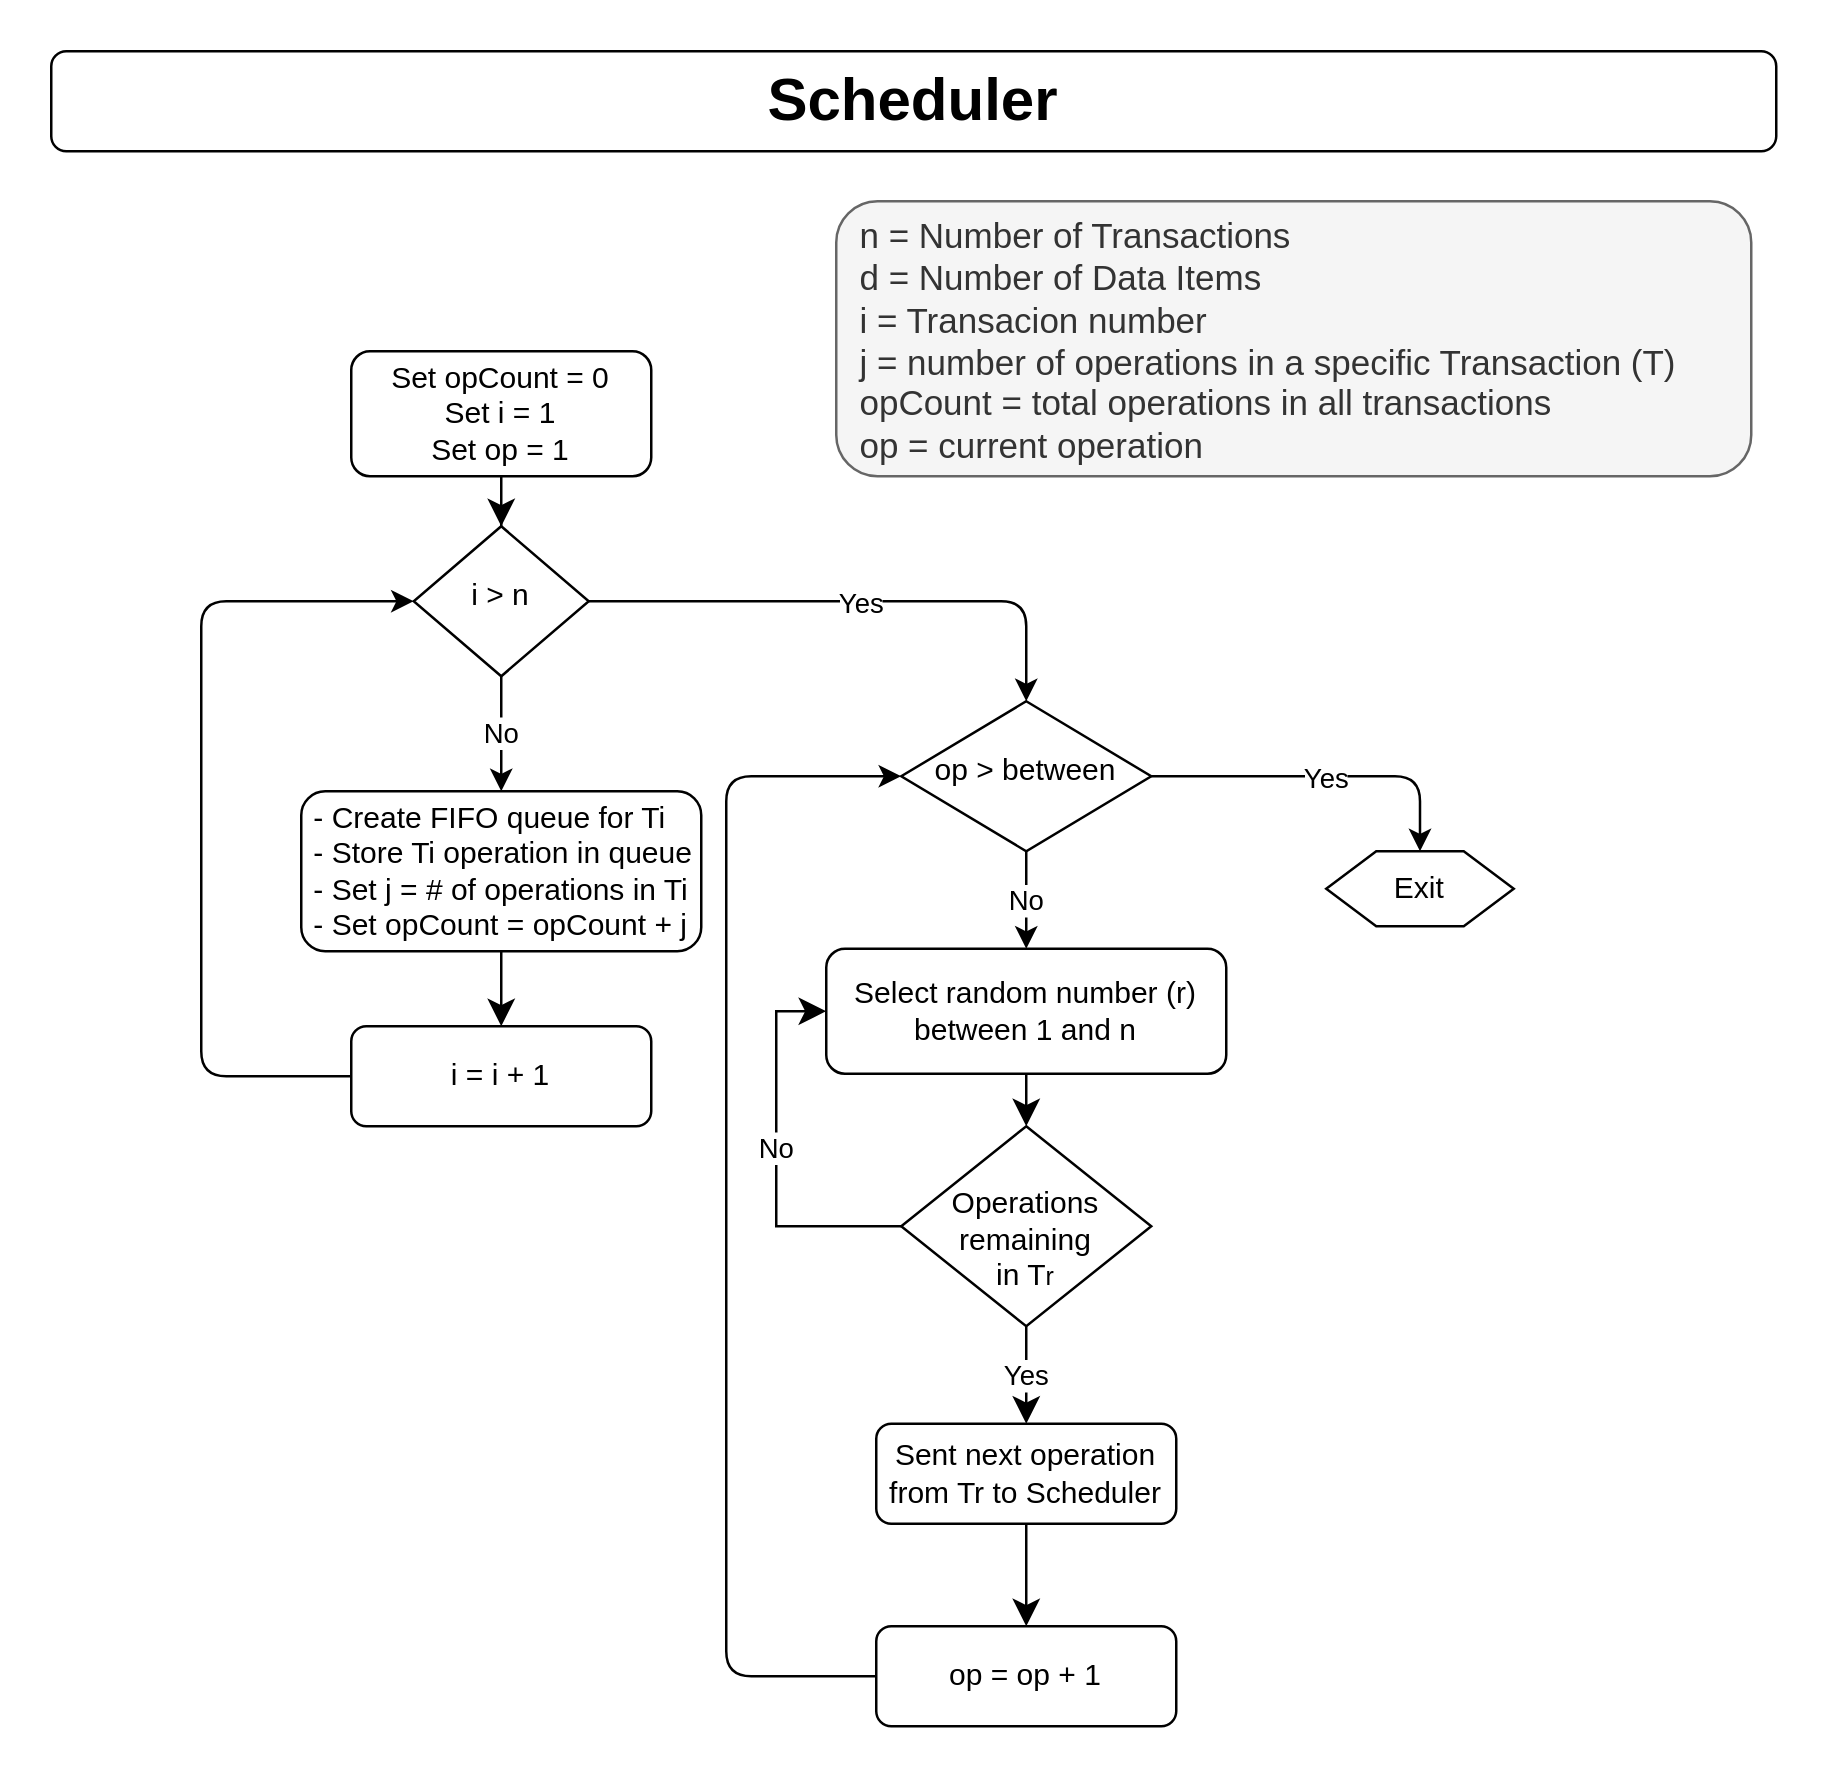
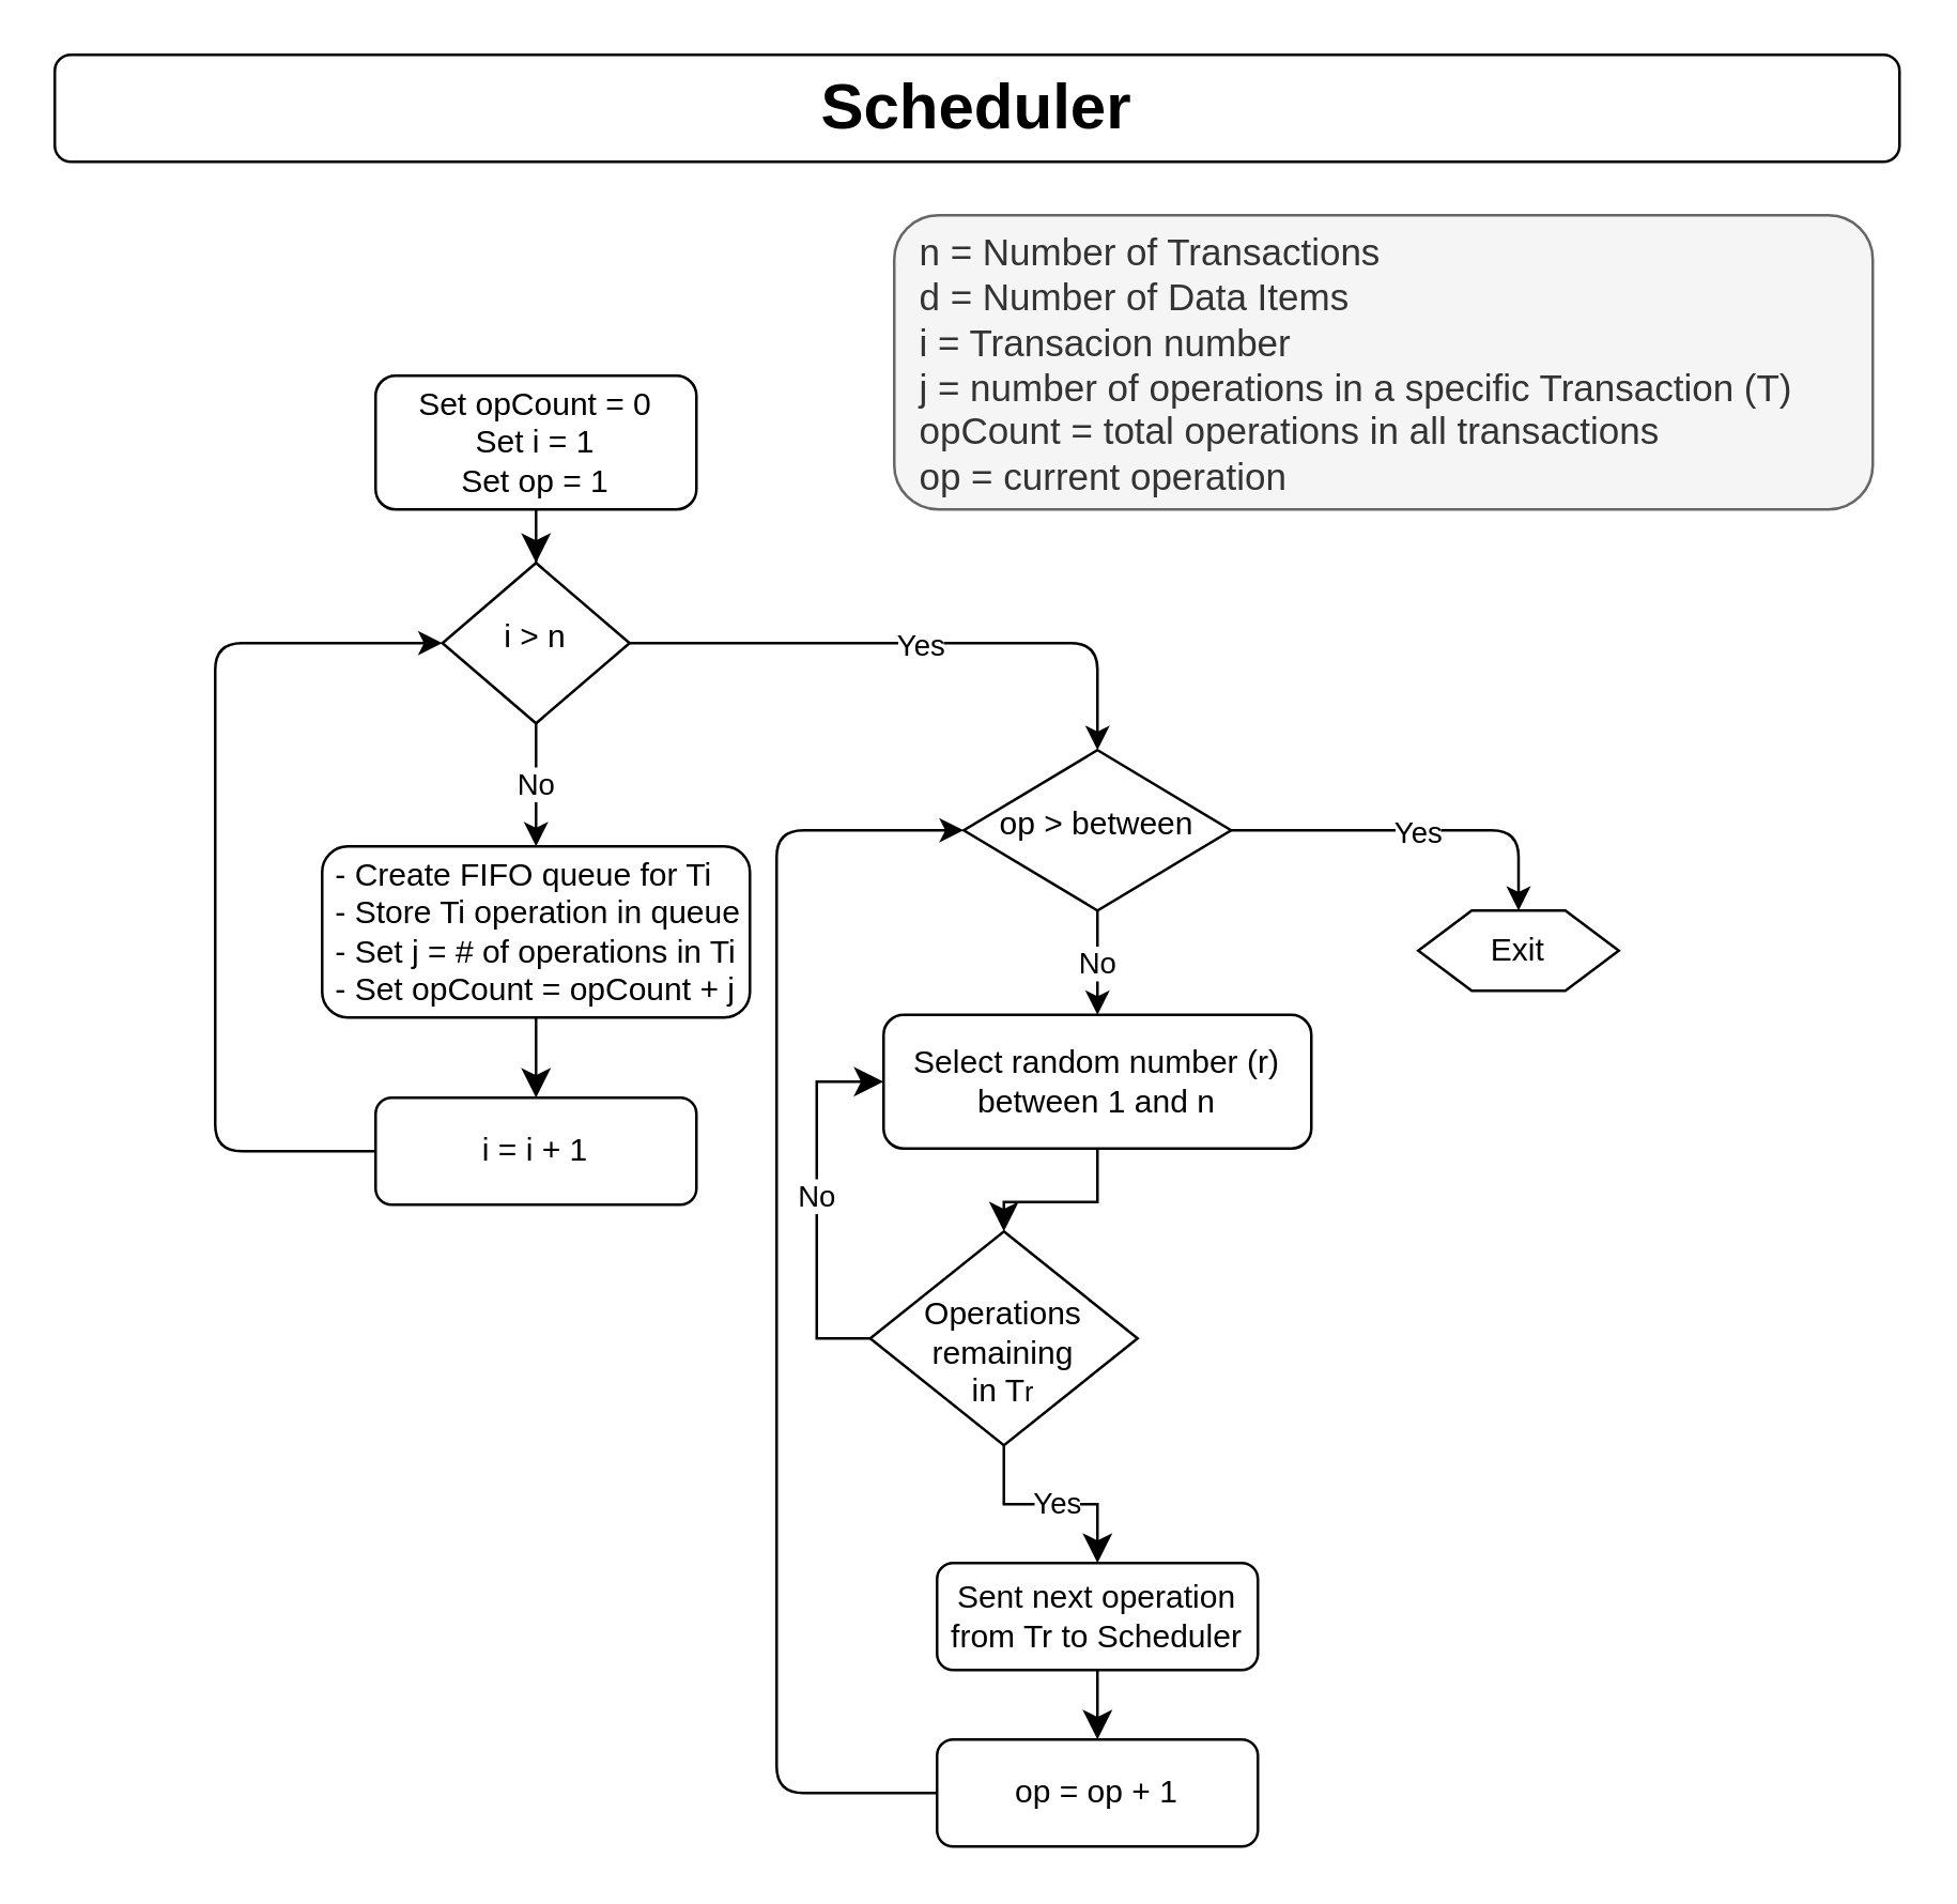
- <mxCell id="4" value="&lt;br&gt;Operations remaining &lt;br&gt;in T&lt;span style=&quot;font-size: 10px&quot;&gt;r&lt;/span&gt;" style="rhombus;whiteSpace=wrap;html=1;shadow=0;fontFamily=Helvetica;fontSize=12;align=center;strokeWidth=1;spacing=6;spacingTop=-4;" parent="1" vertex="1"><mxGeometry x="360" y="450" width="100" height="80" as="geometry" /></mxCell>
+ <mxCell id="4" value="&lt;br&gt;Operations remaining &lt;br&gt;in T&lt;span style=&quot;font-size: 10px&quot;&gt;r&lt;/span&gt;" style="rhombus;whiteSpace=wrap;html=1;shadow=0;fontFamily=Helvetica;fontSize=12;align=center;strokeWidth=1;spacing=6;spacingTop=-4;" parent="1" vertex="1"><mxGeometry x="325" y="460" width="100" height="80" as="geometry" /></mxCell>
- <mxCell id="5" value="Sent next operation from Tr to Scheduler" style="rounded=1;whiteSpace=wrap;html=1;fontSize=12;glass=0;strokeWidth=1;shadow=0;" parent="1" vertex="1"><mxGeometry x="350" y="569" width="120" height="40" as="geometry" /></mxCell>
+ <mxCell id="5" value="Sent next operation from Tr to Scheduler" style="rounded=1;whiteSpace=wrap;html=1;fontSize=12;glass=0;strokeWidth=1;shadow=0;" parent="1" vertex="1"><mxGeometry x="350" y="584" width="120" height="40" as="geometry" /></mxCell>
